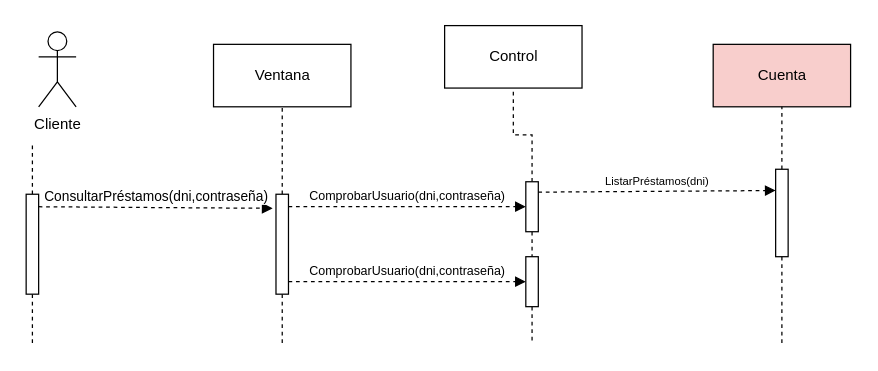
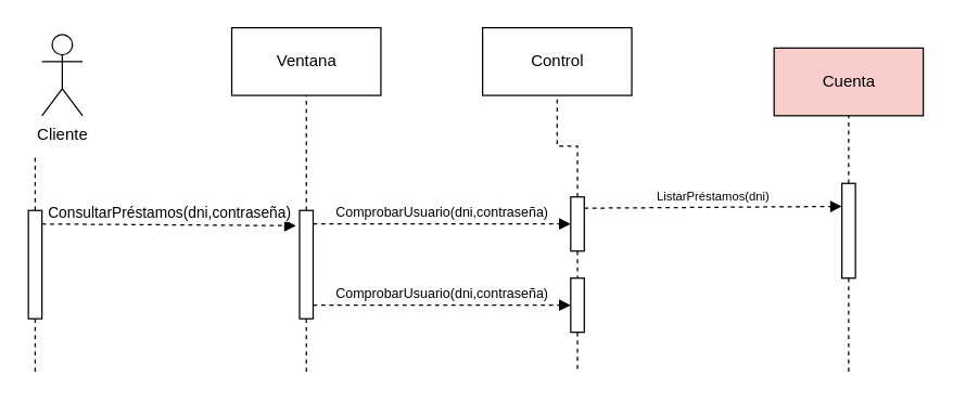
- <mxCell id="3" value="Ventana" style="html=1;" parent="1" vertex="1"><mxGeometry x="170" y="35" width="110" height="50" as="geometry" /></mxCell>
+ <mxCell id="3" value="Ventana" style="html=1;" parent="1" vertex="1"><mxGeometry x="170" y="20" width="110" height="50" as="geometry" /></mxCell>
